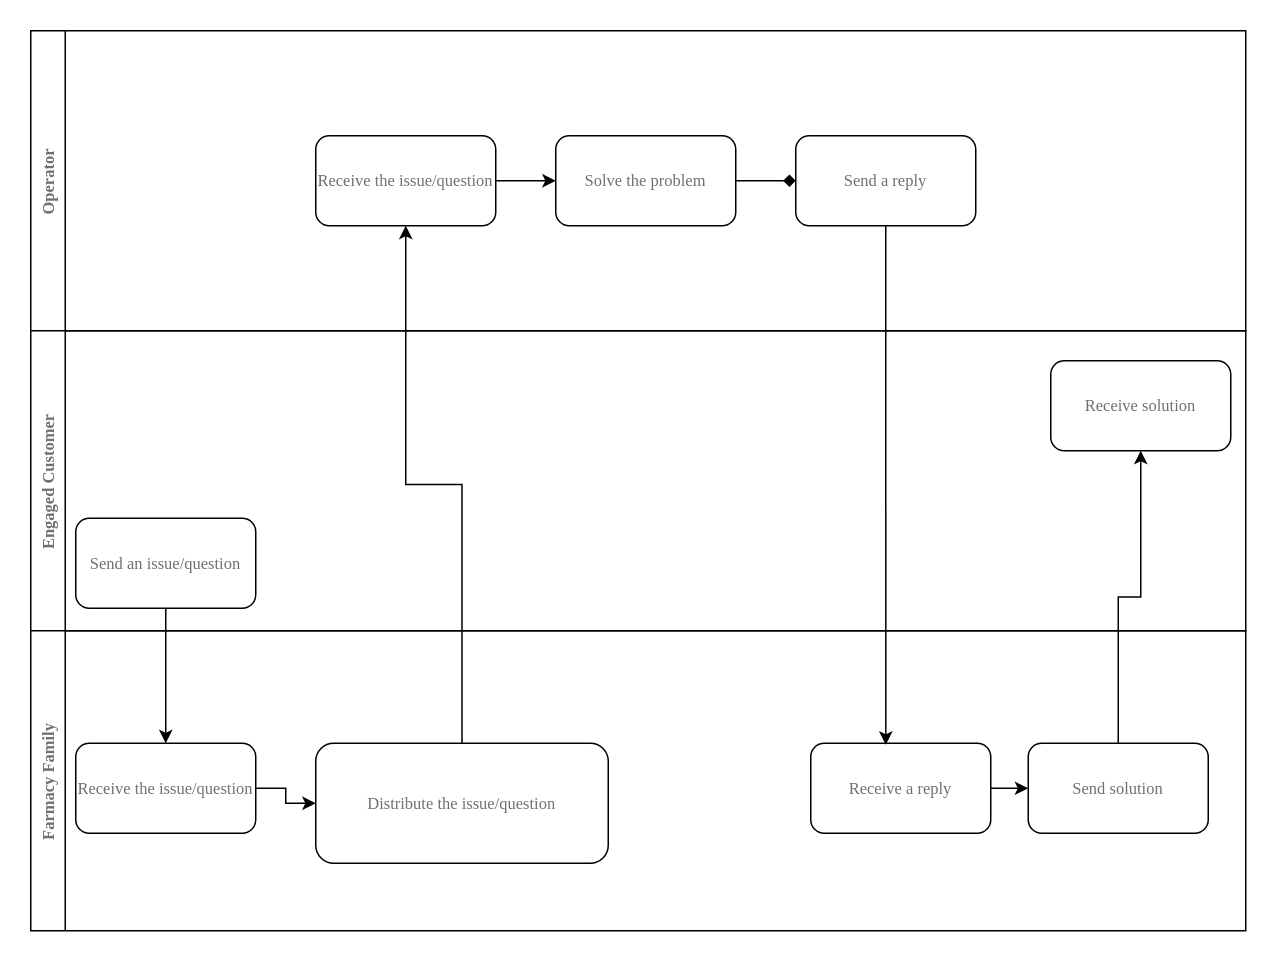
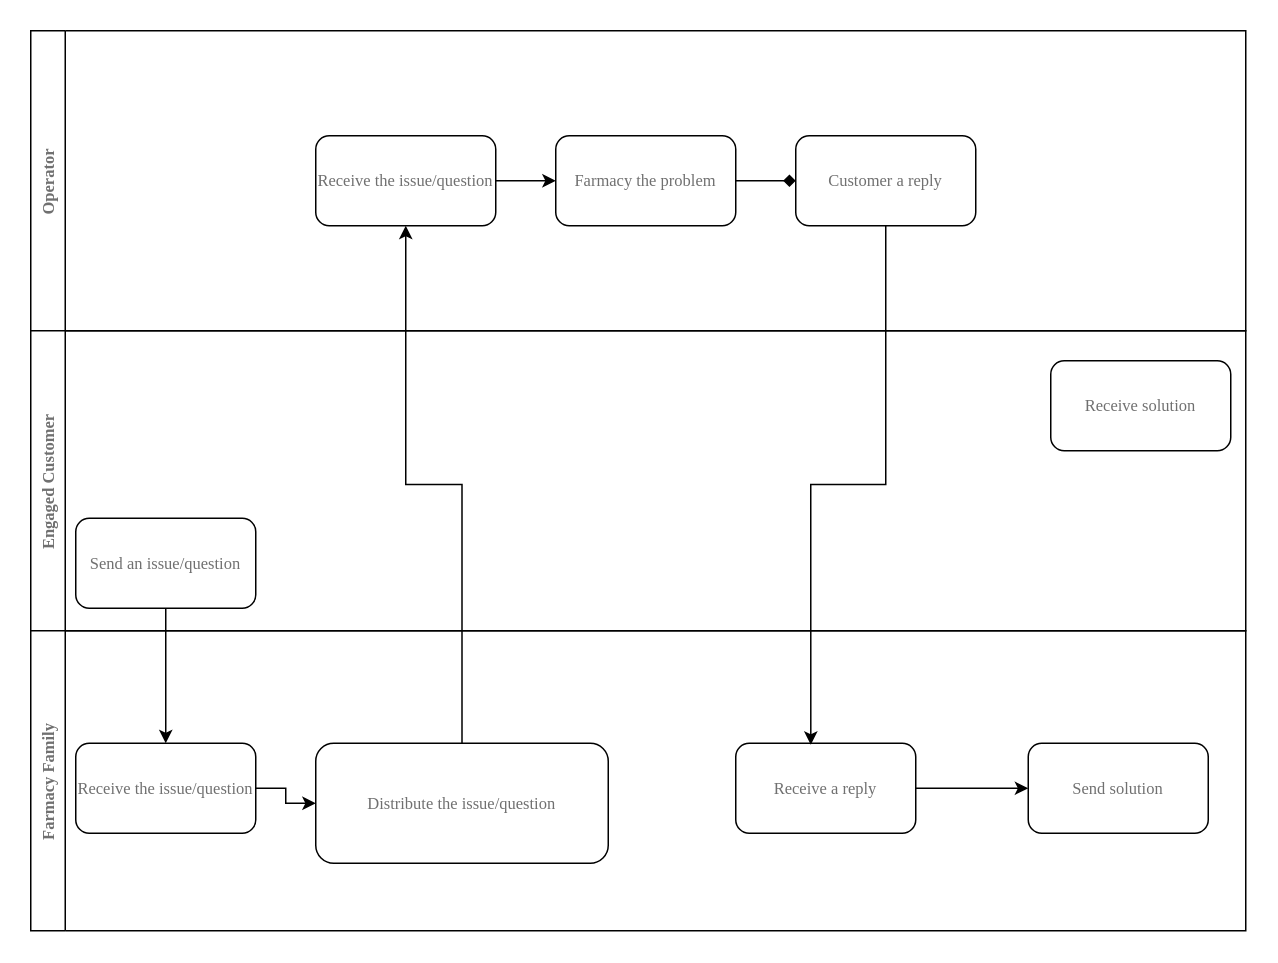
- <mxCell id="6" value="Solve the problem" style="rounded=1;whiteSpace=wrap;html=1;fontFamily=PT Mono;fontSize=11;fontColor=#707070;" vertex="1" parent="2"><mxGeometry x="350" y="70" width="120" height="60" as="geometry" /></mxCell>
+ <mxCell id="6" value="Farmacy the problem" style="rounded=1;whiteSpace=wrap;html=1;fontFamily=PT Mono;fontSize=11;fontColor=#707070;" vertex="1" parent="2"><mxGeometry x="350" y="70" width="120" height="60" as="geometry" /></mxCell>
- <mxCell id="7" value="Send a reply" style="rounded=1;whiteSpace=wrap;html=1;fontFamily=PT Mono;fontSize=11;fontColor=#707070;" vertex="1" parent="2"><mxGeometry x="510" y="70" width="120" height="60" as="geometry" /></mxCell>
+ <mxCell id="7" value="Customer a reply" style="rounded=1;whiteSpace=wrap;html=1;fontFamily=PT Mono;fontSize=11;fontColor=#707070;" vertex="1" parent="2"><mxGeometry x="510" y="70" width="120" height="60" as="geometry" /></mxCell>
- <mxCell id="21" style="edgeStyle=orthogonalEdgeStyle;rounded=0;orthogonalLoop=1;jettySize=auto;html=1;exitX=0.5;exitY=0;exitDx=0;exitDy=0;entryX=0.5;entryY=1;entryDx=0;entryDy=0;" edge="1" parent="1" source="17" target="10"><mxGeometry relative="1" as="geometry" /></mxCell>
- <mxCell id="16" value="Receive a reply" style="rounded=1;whiteSpace=wrap;html=1;fontFamily=PT Mono;fontSize=11;fontColor=#707070;" vertex="1" parent="11"><mxGeometry x="520" y="75" width="120" height="60" as="geometry" /></mxCell>
+ <mxCell id="16" value="Receive a reply" style="rounded=1;whiteSpace=wrap;html=1;fontFamily=PT Mono;fontSize=11;fontColor=#707070;" vertex="1" parent="11"><mxGeometry x="470" y="75" width="120" height="60" as="geometry" /></mxCell>
